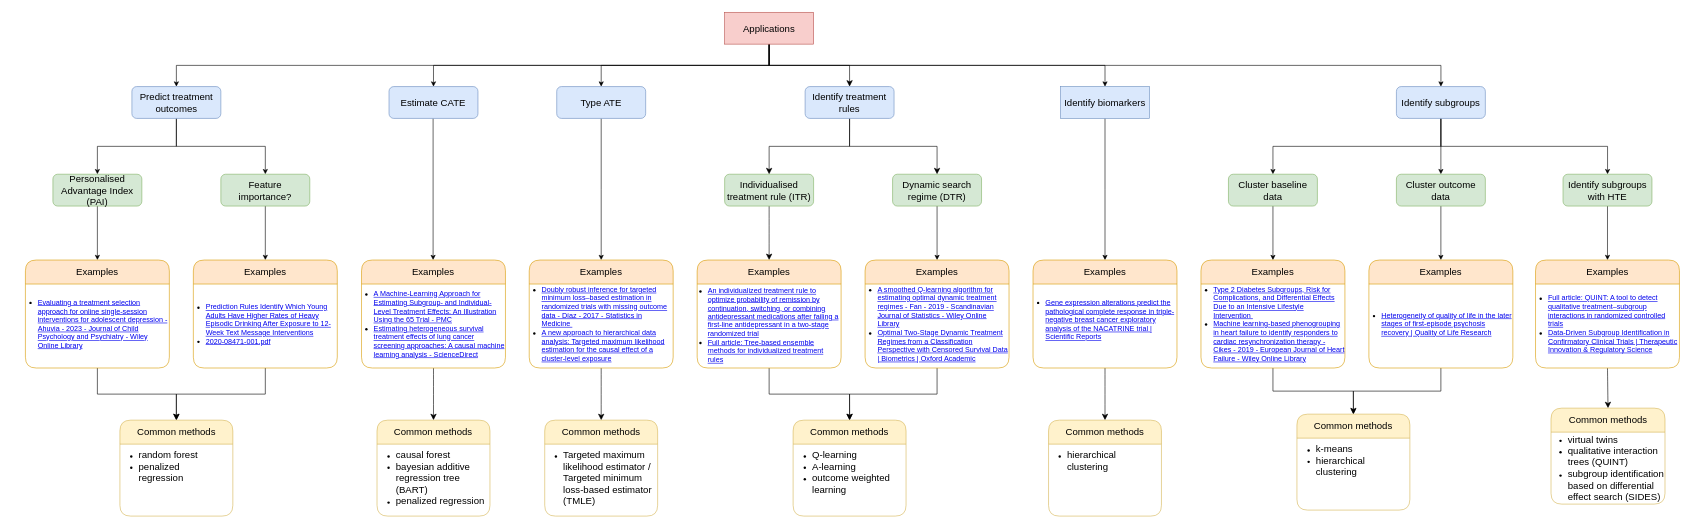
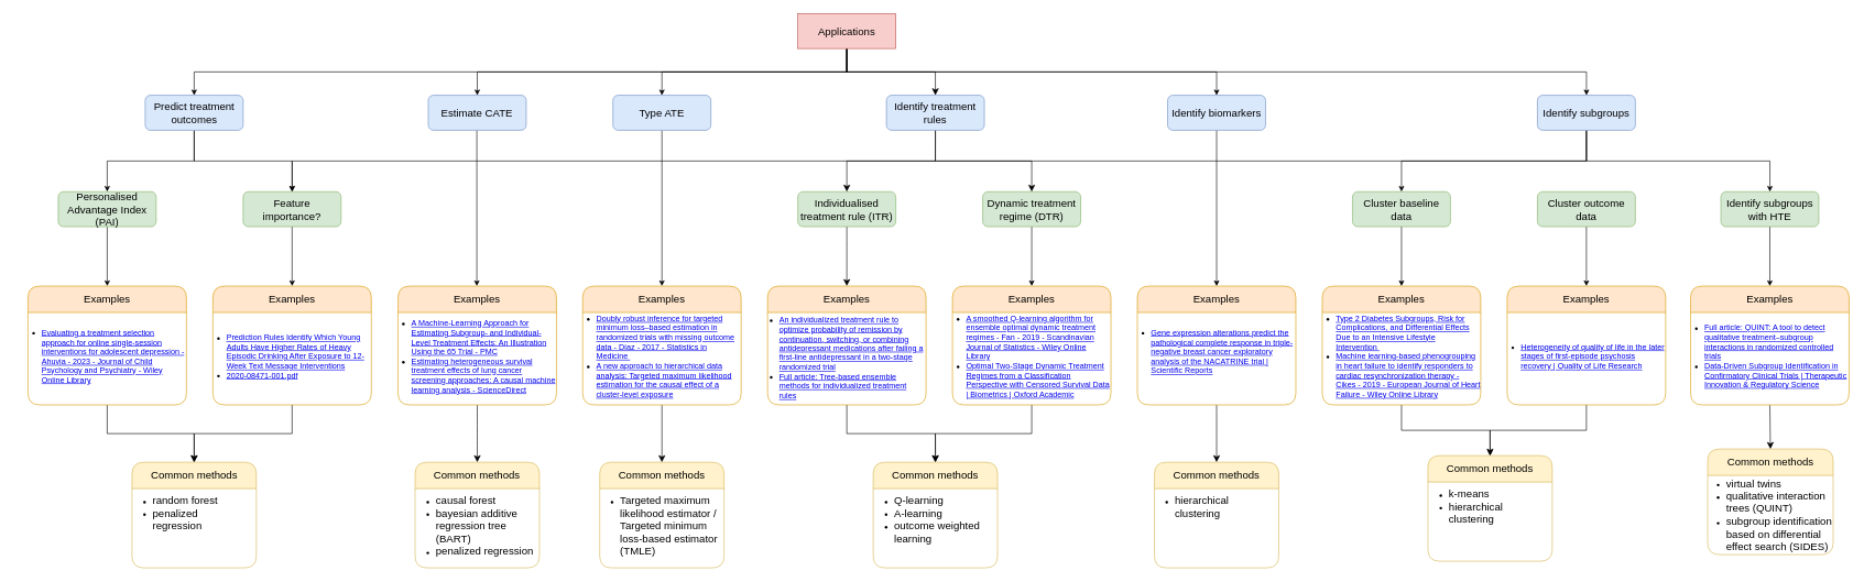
- <mxCell id="21" value="Identify biomarkers" style="whiteSpace=wrap;html=1;fillColor=#dae8fc;strokeColor=#6c8ebf;fontSize=16;rounded=0;" parent="1" vertex="1"><mxGeometry x="1766.849" y="143.846" width="148.293" height="53.077" as="geometry" /></mxCell>
+ <mxCell id="21" value="Identify biomarkers" style="rounded=1;whiteSpace=wrap;html=1;fillColor=#dae8fc;strokeColor=#6c8ebf;fontSize=16;" parent="1" vertex="1"><mxGeometry x="1766.849" y="143.846" width="148.293" height="53.077" as="geometry" /></mxCell>
- <mxCell id="15" style="edgeStyle=orthogonalEdgeStyle;rounded=0;orthogonalLoop=1;jettySize=auto;html=1;exitX=0.5;exitY=1;exitDx=0;exitDy=0;entryX=0.5;entryY=0;entryDx=0;entryDy=0;" parent="1" source="17" target="31" edge="1"><mxGeometry relative="1" as="geometry" /></mxCell>
+ <mxCell id="15" style="edgeStyle=orthogonalEdgeStyle;rounded=0;orthogonalLoop=1;jettySize=auto;html=1;exitX=0.5;exitY=1;exitDx=0;exitDy=0;" parent="1" source="17" target="27" edge="1"><mxGeometry relative="1" as="geometry" /></mxCell>
- <mxCell id="104" value="Dynamic search regime (DTR)" style="rounded=1;whiteSpace=wrap;html=1;fillColor=#d5e8d4;strokeColor=#82b366;fontSize=16;" vertex="1" parent="1"><mxGeometry x="1486.85" y="289.996" width="148.293" height="53.077" as="geometry" /></mxCell>
+ <mxCell id="104" value="Dynamic treatment regime (DTR)" style="rounded=1;whiteSpace=wrap;html=1;fillColor=#d5e8d4;strokeColor=#82b366;fontSize=16;" vertex="1" parent="1"><mxGeometry x="1486.85" y="289.996" width="148.293" height="53.077" as="geometry" /></mxCell>
- <mxCell id="107" value="&lt;ul&gt;&lt;li&gt;&lt;a href=&quot;https://onlinelibrary.wiley.com/doi/10.111/sjos.12359&quot;&gt;A smoothed Q‐learning algorithm for estimating optimal dynamic treatment regimes - Fan - 2019 - Scandinavian Journal of Statistics - Wiley Online Library&lt;/a&gt;&lt;/li&gt;&lt;li&gt;&lt;a href=&quot;https://academic.oup.com/biometrics/article/74/4/1180/7537571#435759137&quot;&gt;Optimal Two-Stage Dynamic Treatment Regimes from a Classification Perspective with Censored Survival Data | Biometrics | Oxford Academic&lt;/a&gt;&lt;/li&gt;&lt;/ul&gt;" style="text;html=1;align=left;verticalAlign=middle;whiteSpace=wrap;rounded=0;" vertex="1" parent="106"><mxGeometry x="-21" y="46.93" width="261" height="120" as="geometry" /></mxCell>
+ <mxCell id="107" value="&lt;ul&gt;&lt;li&gt;&lt;a href=&quot;https://onlinelibrary.wiley.com/doi/10.111/sjos.12359&quot;&gt;A smoothed Q‐learning algorithm for ensemble optimal dynamic treatment regimes - Fan - 2019 - Scandinavian Journal of Statistics - Wiley Online Library&lt;/a&gt;&lt;/li&gt;&lt;li&gt;&lt;a href=&quot;https://academic.oup.com/biometrics/article/74/4/1180/7537571#435759137&quot;&gt;Optimal Two-Stage Dynamic Treatment Regimes from a Classification Perspective with Censored Survival Data | Biometrics | Oxford Academic&lt;/a&gt;&lt;/li&gt;&lt;/ul&gt;" style="text;html=1;align=left;verticalAlign=middle;whiteSpace=wrap;rounded=0;" vertex="1" parent="106"><mxGeometry x="-21" y="46.93" width="261" height="120" as="geometry" /></mxCell>
